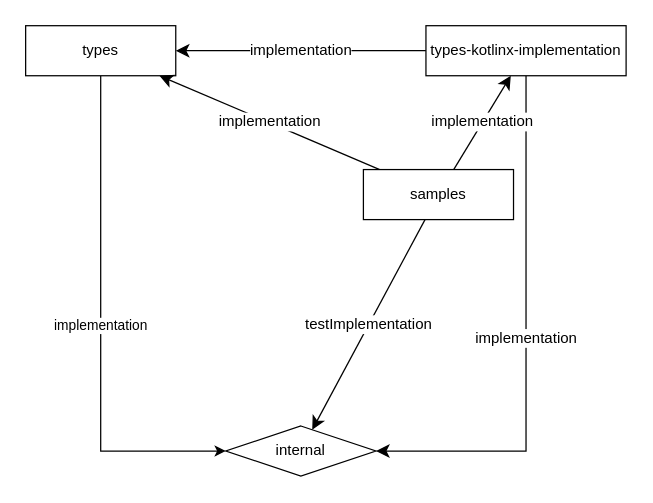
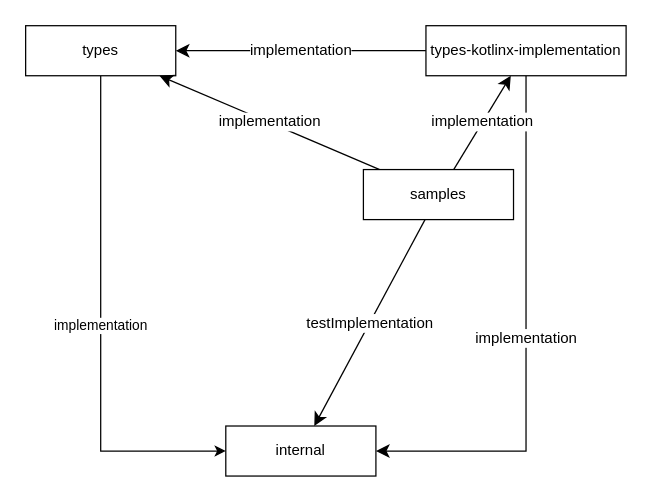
- <mxCell id="2" value="internal" style="rhombus;whiteSpace=wrap;html=1;" parent="1" vertex="1"><mxGeometry x="180" y="340" width="120" height="40" as="geometry" /></mxCell>
+ <mxCell id="2" value="internal" style="rounded=0;whiteSpace=wrap;html=1;" parent="1" vertex="1"><mxGeometry x="180" y="340" width="120" height="40" as="geometry" /></mxCell>
